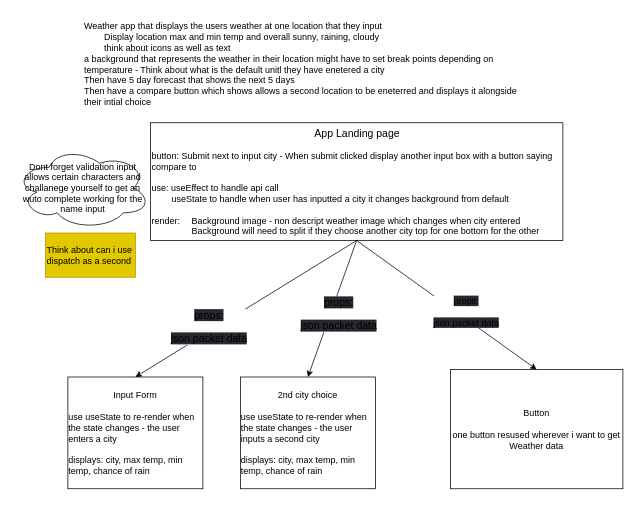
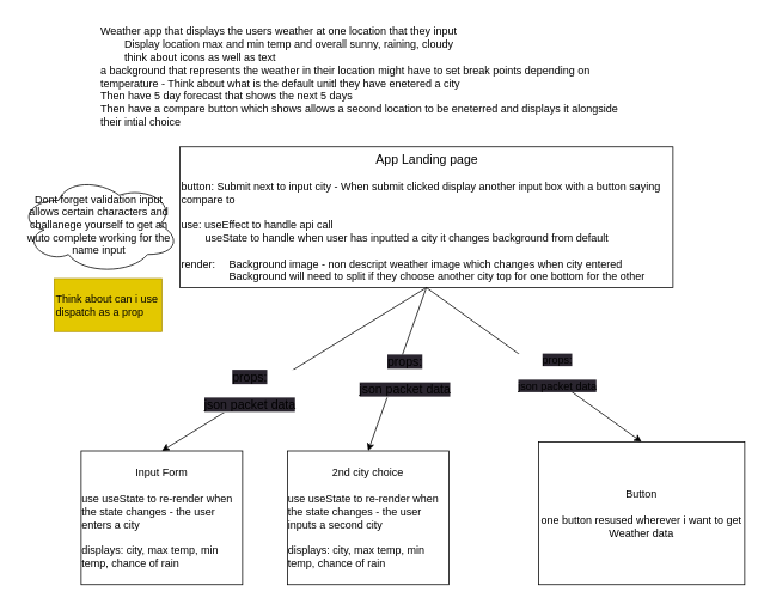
- <mxCell id="13" value="&lt;font style=&quot;font-size: 12px;&quot;&gt;Think about can i use dispatch as a second&lt;/font&gt;" style="text;html=1;strokeColor=#B09500;fillColor=#e3c800;align=left;verticalAlign=middle;whiteSpace=wrap;rounded=0;fontSize=12;fontColor=#000000;" vertex="1" parent="1"><mxGeometry x="60" y="310" width="120" height="59" as="geometry" /></mxCell>
+ <mxCell id="13" value="&lt;font style=&quot;font-size: 12px;&quot;&gt;Think about can i use dispatch as a prop&lt;/font&gt;" style="text;html=1;strokeColor=#B09500;fillColor=#e3c800;align=left;verticalAlign=middle;whiteSpace=wrap;rounded=0;fontSize=12;fontColor=#000000;" vertex="1" parent="1"><mxGeometry x="60" y="310" width="120" height="59" as="geometry" /></mxCell>
